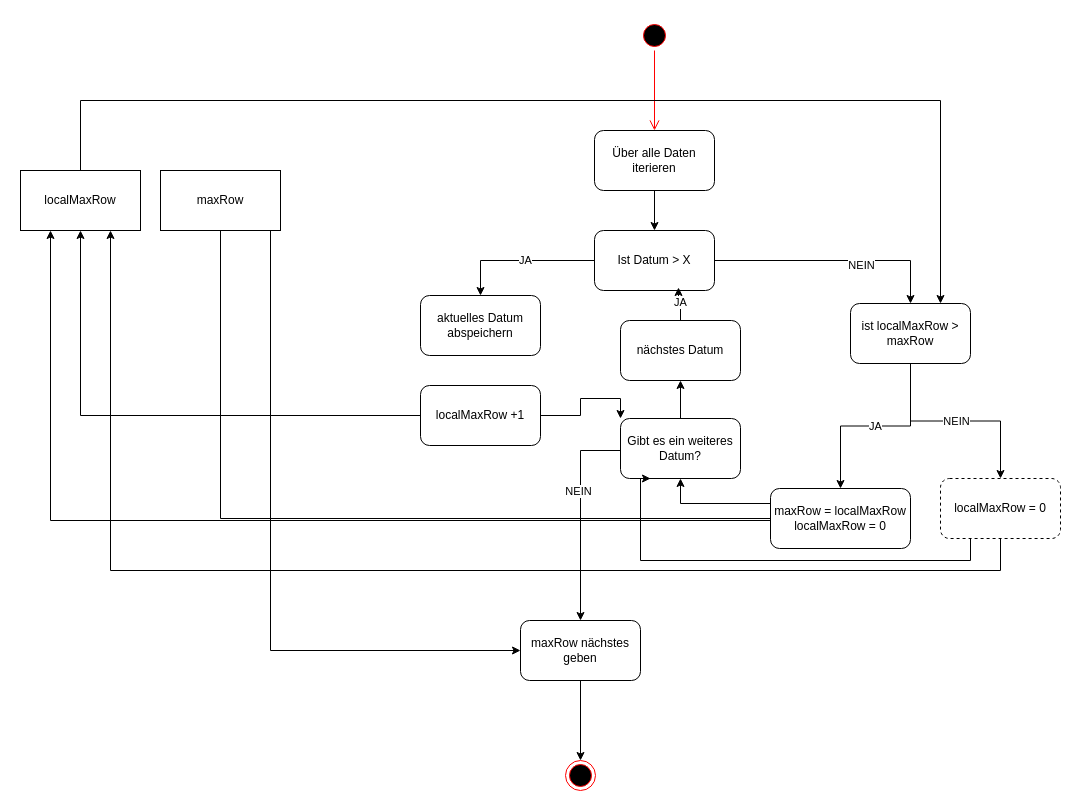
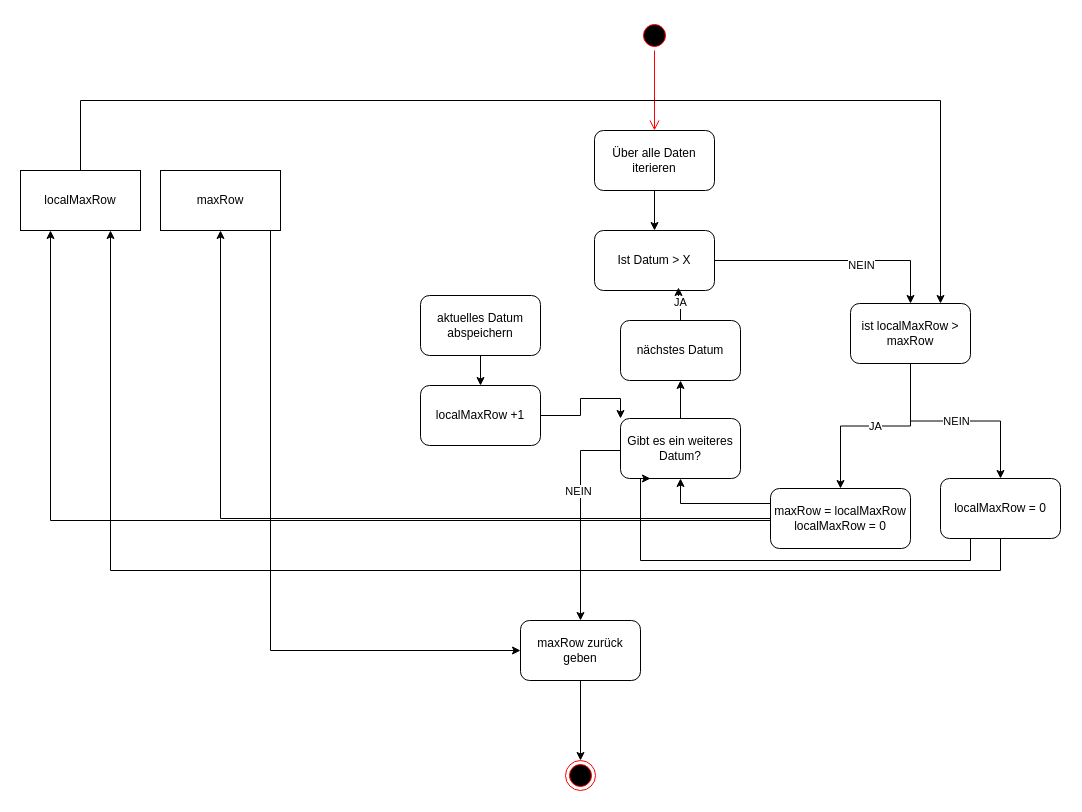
- <mxCell id="29" style="edgeStyle=orthogonalEdgeStyle;rounded=0;orthogonalLoop=1;jettySize=auto;html=1;entryX=0.5;entryY=1;entryDx=0;entryDy=0;endArrow=none;" edge="1" parent="1" source="31" target="13"><mxGeometry relative="1" as="geometry" /></mxCell>
+ <mxCell id="29" style="edgeStyle=orthogonalEdgeStyle;rounded=0;orthogonalLoop=1;jettySize=auto;html=1;entryX=0.5;entryY=1;entryDx=0;entryDy=0;" edge="1" parent="1" source="31" target="13"><mxGeometry relative="1" as="geometry" /></mxCell>
- <mxCell id="9" style="edgeStyle=orthogonalEdgeStyle;rounded=0;orthogonalLoop=1;jettySize=auto;html=1;entryX=0.5;entryY=0;entryDx=0;entryDy=0;exitX=0;exitY=0.5;exitDx=0;exitDy=0;" edge="1" parent="1" source="11" target="20"><mxGeometry relative="1" as="geometry" /></mxCell>
- <mxCell id="10" value="JA" style="edgeLabel;html=1;align=center;verticalAlign=middle;resizable=0;points=[];" vertex="1" connectable="0" parent="9"><mxGeometry x="-0.06" y="-1" relative="1" as="geometry"><mxPoint as="offset" /></mxGeometry></mxCell>
+ <mxCell id="19" value="" style="edgeStyle=orthogonalEdgeStyle;rounded=0;orthogonalLoop=1;jettySize=auto;html=1;" edge="1" parent="1" source="20" target="24"><mxGeometry relative="1" as="geometry" /></mxCell>
- <mxCell id="22" style="edgeStyle=orthogonalEdgeStyle;rounded=0;orthogonalLoop=1;jettySize=auto;html=1;" edge="1" parent="1" source="24" target="21"><mxGeometry relative="1" as="geometry" /></mxCell>
- <mxCell id="34" value="localMaxRow = 0" style="whiteSpace=wrap;html=1;rounded=1;dashed=1;" vertex="1" parent="1"><mxGeometry x="940" y="478" width="120" height="60" as="geometry" /></mxCell>
+ <mxCell id="34" value="localMaxRow = 0" style="whiteSpace=wrap;html=1;rounded=1;" vertex="1" parent="1"><mxGeometry x="940" y="478" width="120" height="60" as="geometry" /></mxCell>
- <mxCell id="35" value="maxRow nächstes geben" style="rounded=1;whiteSpace=wrap;html=1;" vertex="1" parent="1"><mxGeometry x="520" y="620" width="120" height="60" as="geometry" /></mxCell>
+ <mxCell id="35" value="maxRow zurück geben" style="rounded=1;whiteSpace=wrap;html=1;" vertex="1" parent="1"><mxGeometry x="520" y="620" width="120" height="60" as="geometry" /></mxCell>
